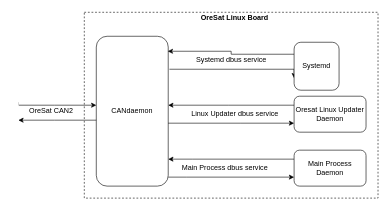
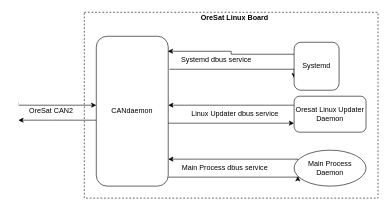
- <mxCell id="20" value="Systemd dbus service" style="text;html=1;align=center;verticalAlign=middle;resizable=0;points=[];autosize=1;" vertex="1" parent="1"><mxGeometry x="315" y="90" width="140" height="20" as="geometry" /></mxCell>
+ <mxCell id="20" value="Systemd dbus service" style="text;html=1;align=center;verticalAlign=middle;resizable=0;points=[];autosize=1;" vertex="1" parent="1"><mxGeometry x="290" y="90" width="140" height="20" as="geometry" /></mxCell>
- <mxCell id="11" value="Main Process Daemon" style="rounded=1;whiteSpace=wrap;html=1;" parent="1" vertex="1"><mxGeometry x="490" y="250" width="120" height="60" as="geometry" /></mxCell>
+ <mxCell id="11" value="Main Process Daemon" style="ellipse;whiteSpace=wrap;html=1;" parent="1" vertex="1"><mxGeometry x="490" y="250" width="120" height="60" as="geometry" /></mxCell>
